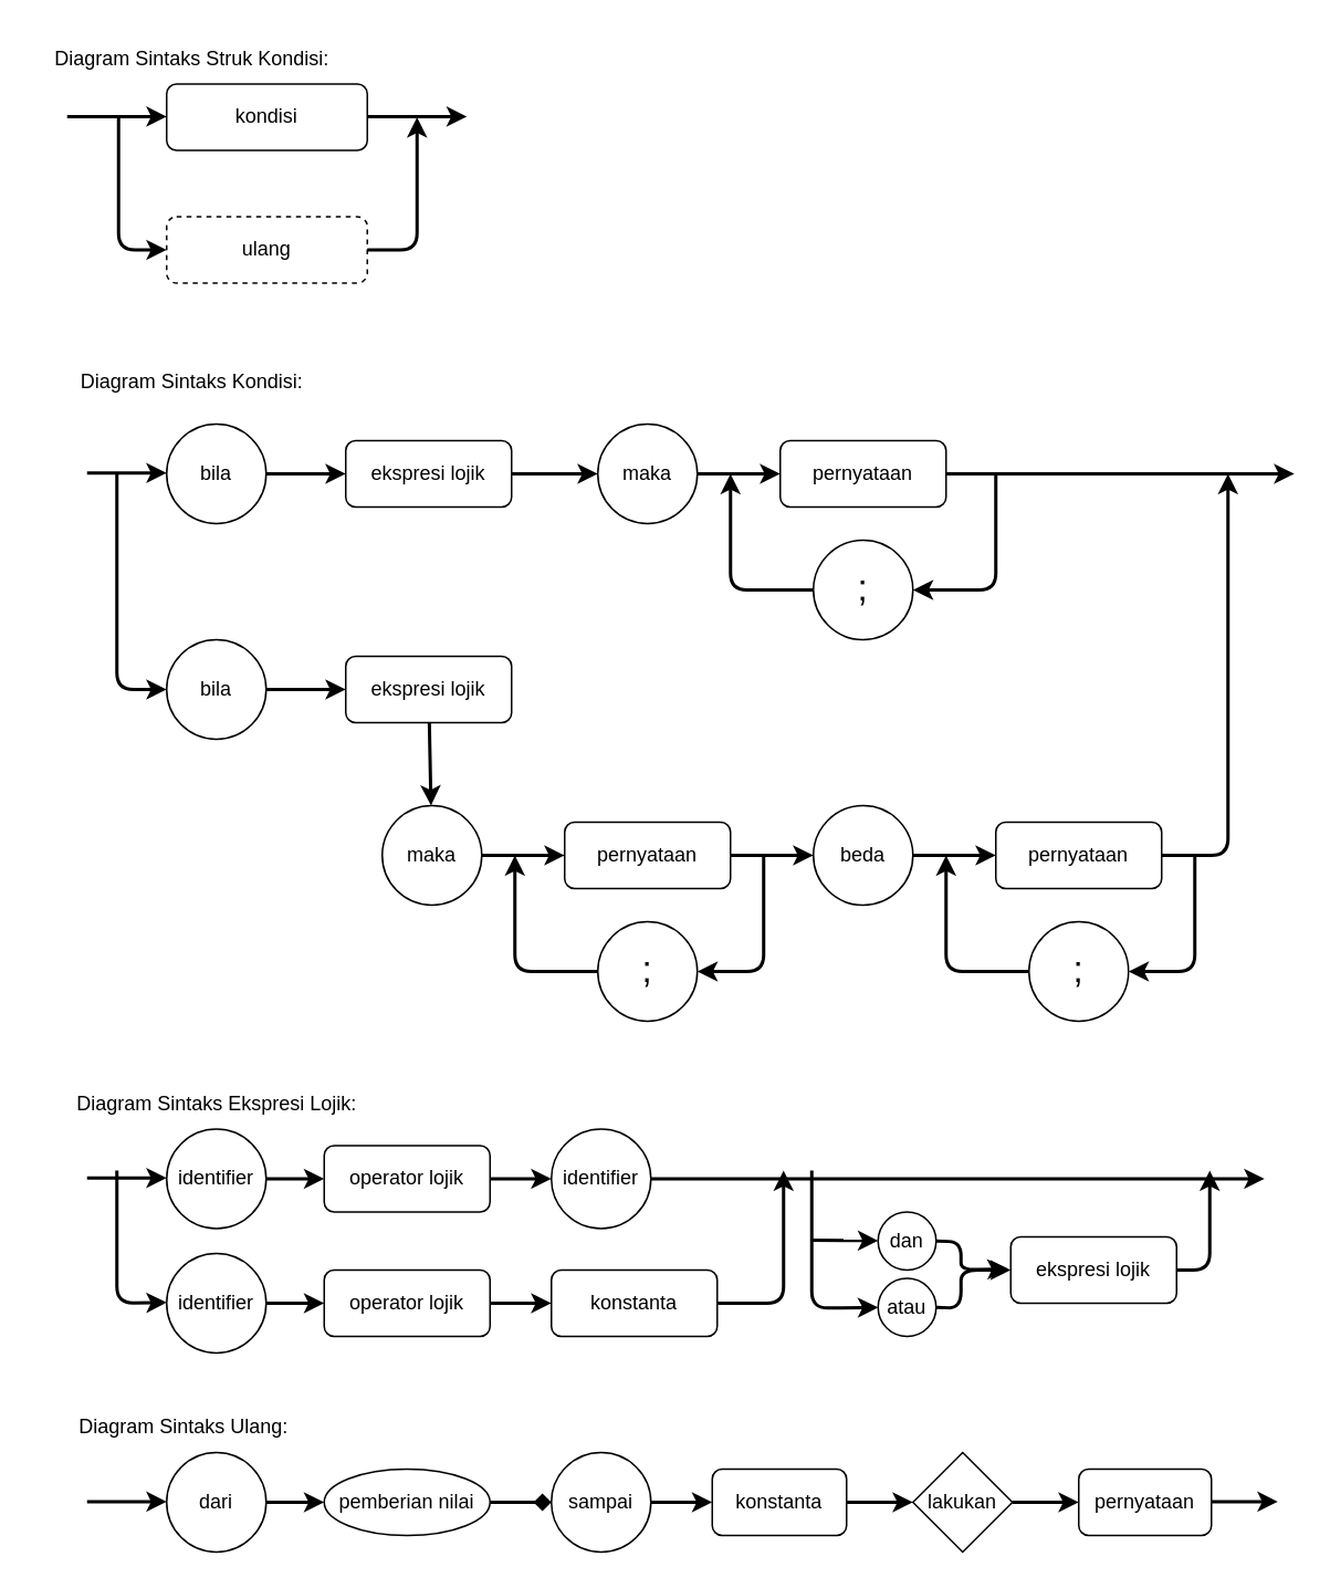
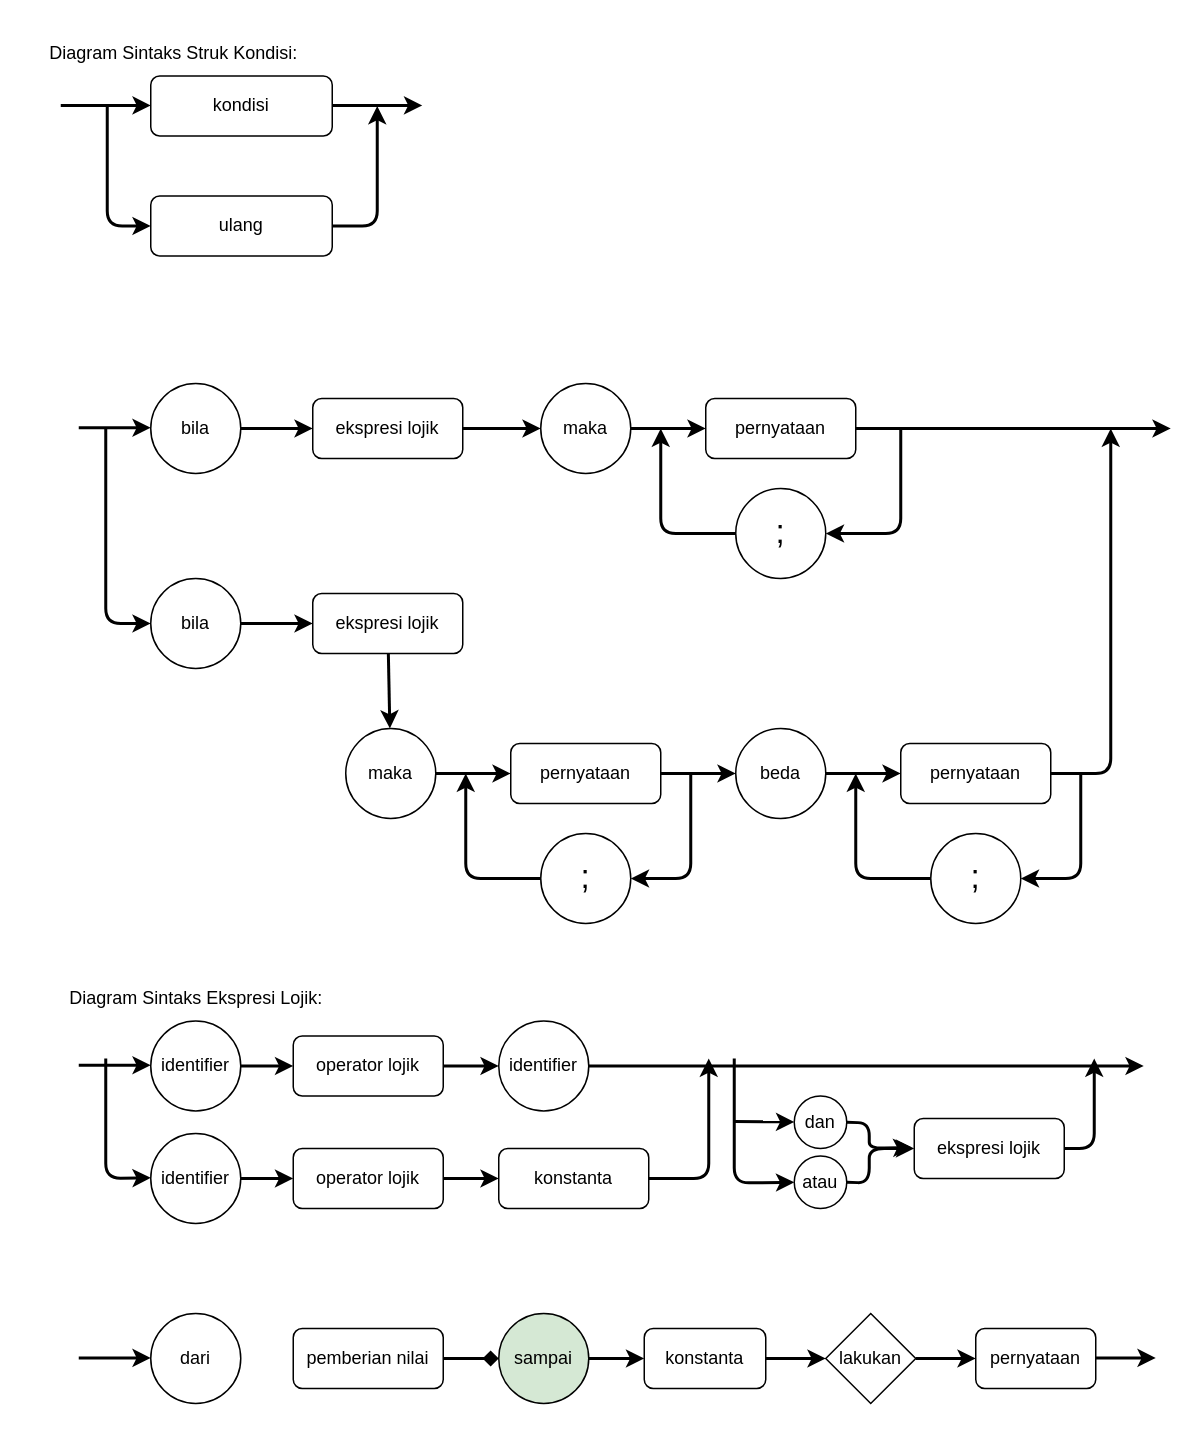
- <mxCell id="4" value="ulang" style="rounded=1;whiteSpace=wrap;html=1;dashed=1;" parent="1" vertex="1"><mxGeometry x="100" y="130" width="121" height="40" as="geometry" /></mxCell>
+ <mxCell id="4" value="ulang" style="rounded=1;whiteSpace=wrap;html=1;" parent="1" vertex="1"><mxGeometry x="100" y="130" width="121" height="40" as="geometry" /></mxCell>
- <mxCell id="9" value="Diagram Sintaks Kondisi:" style="text;html=1;align=center;verticalAlign=middle;resizable=0;points=[];autosize=1;strokeColor=none;fillColor=none;fontSize=12;" parent="1" vertex="1"><mxGeometry x="35" y="215" width="160" height="30" as="geometry" /></mxCell>
- <mxCell id="64" value="Diagram Sintaks Ulang:" style="text;html=1;align=center;verticalAlign=middle;resizable=0;points=[];autosize=1;strokeColor=none;fillColor=none;fontSize=12;" vertex="1" parent="1"><mxGeometry x="35" y="845" width="150" height="30" as="geometry" /></mxCell>
- <mxCell id="68" value="" style="endArrow=classic;html=1;strokeWidth=2;entryX=0;entryY=0.5;entryDx=0;entryDy=0;exitX=1;exitY=0.5;exitDx=0;exitDy=0;" edge="1" parent="1" source="65" target="66"><mxGeometry width="50" height="50" relative="1" as="geometry"><mxPoint x="58" y="915" as="sourcePoint" /><mxPoint x="110" y="915" as="targetPoint" /></mxGeometry></mxCell>
- <mxCell id="66" value="pemberian nilai" style="ellipse;whiteSpace=wrap;html=1;" vertex="1" parent="1"><mxGeometry x="195" y="885" width="100" height="40" as="geometry" /></mxCell>
+ <mxCell id="66" value="pemberian nilai" style="rounded=1;whiteSpace=wrap;html=1;" vertex="1" parent="1"><mxGeometry x="195" y="885" width="100" height="40" as="geometry" /></mxCell>
- <mxCell id="67" value="sampai" style="ellipse;whiteSpace=wrap;html=1;aspect=fixed;" vertex="1" parent="1"><mxGeometry x="332" y="875" width="60" height="60" as="geometry" /></mxCell>
+ <mxCell id="67" value="sampai" style="ellipse;whiteSpace=wrap;html=1;aspect=fixed;fillColor=#d5e8d4;" vertex="1" parent="1"><mxGeometry x="332" y="875" width="60" height="60" as="geometry" /></mxCell>
